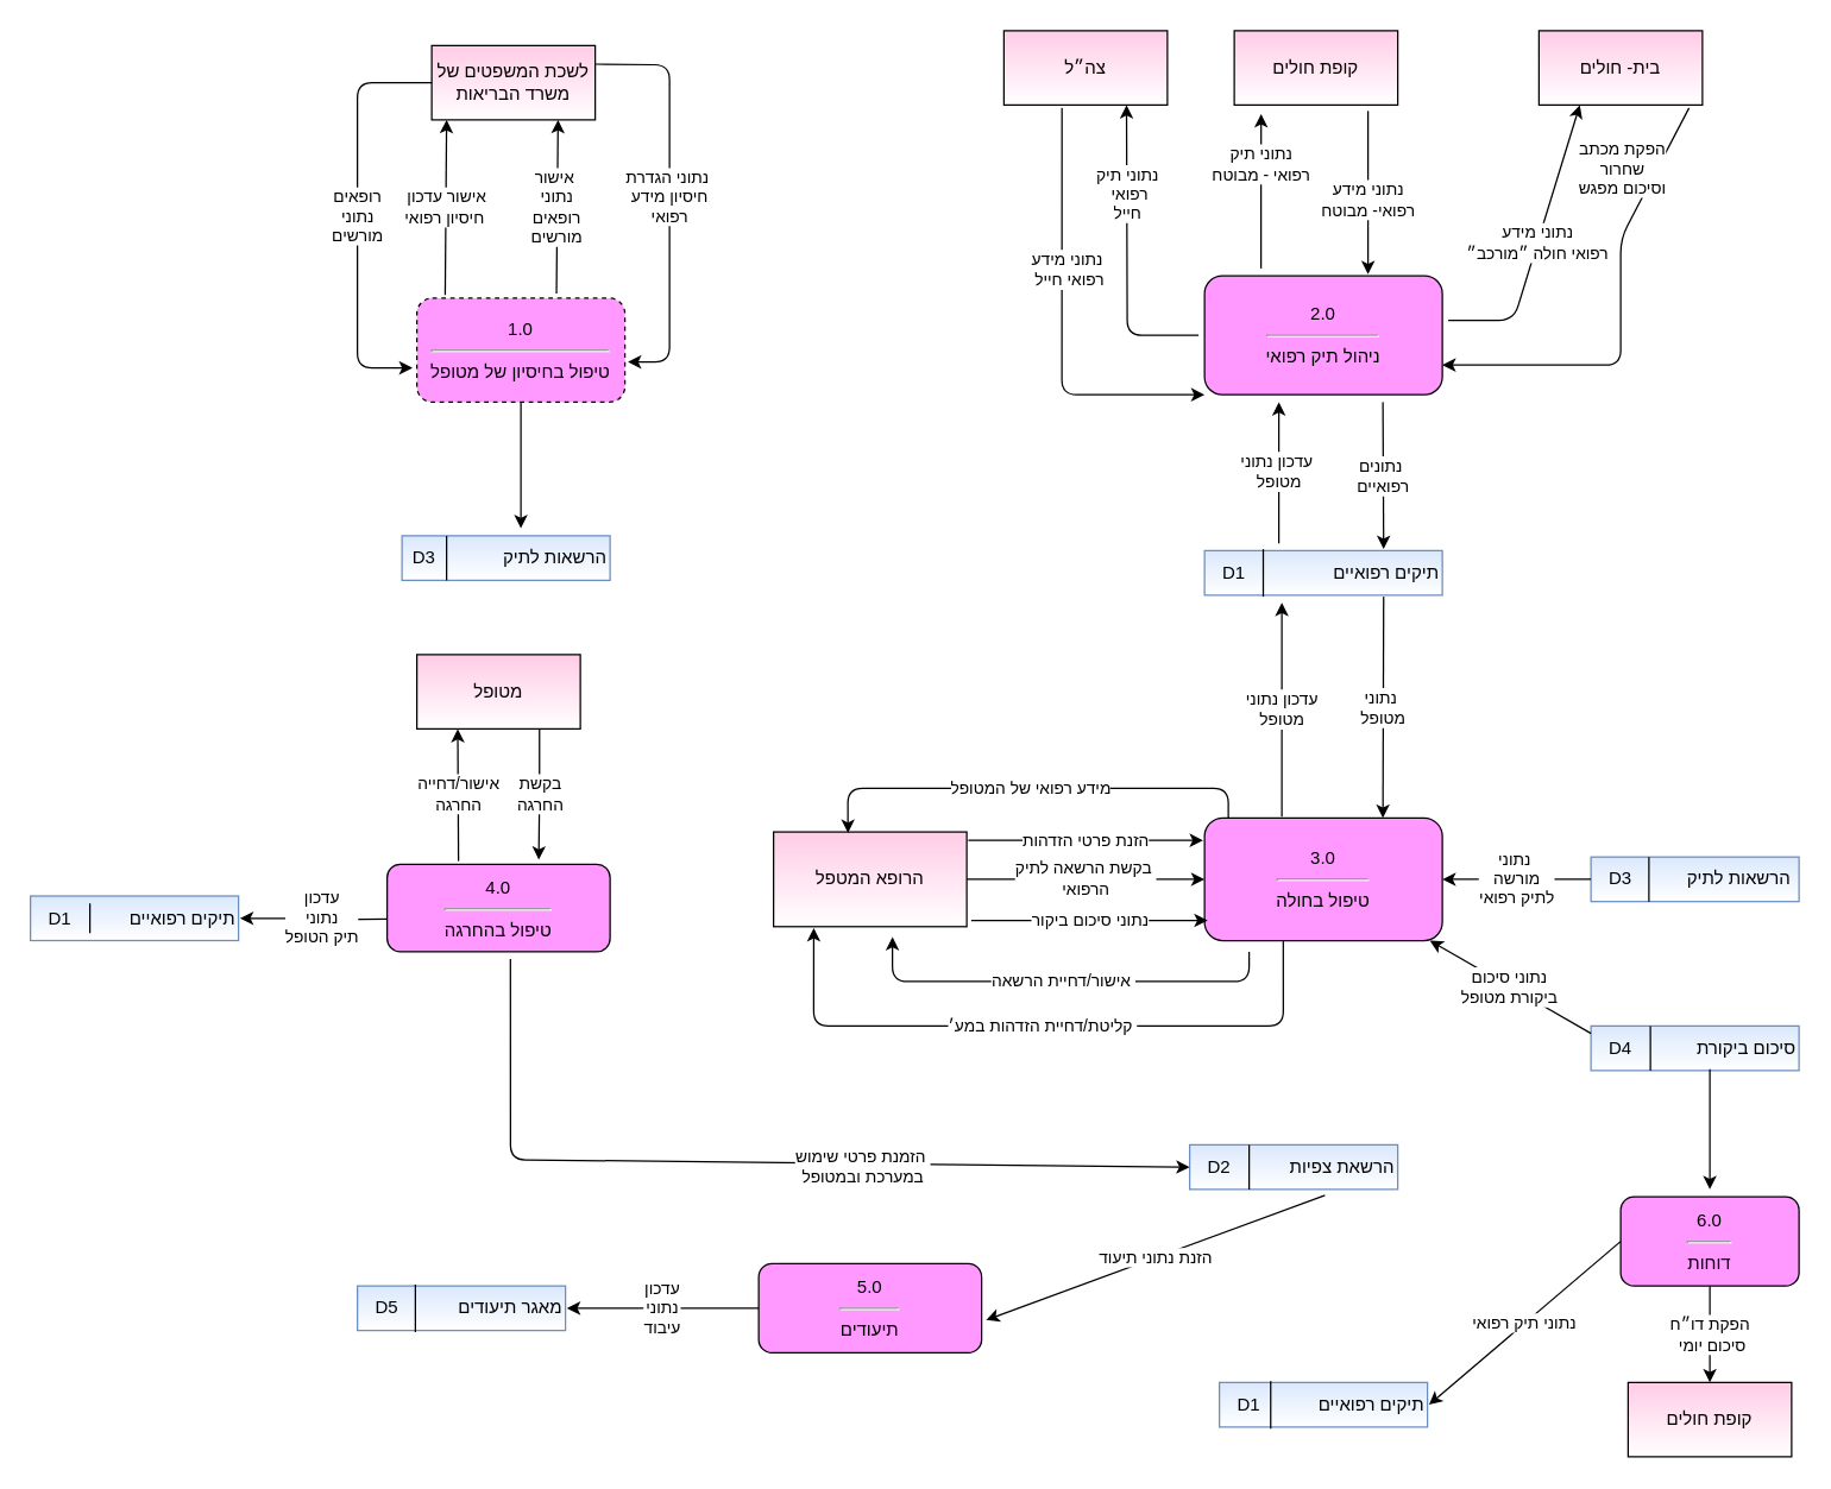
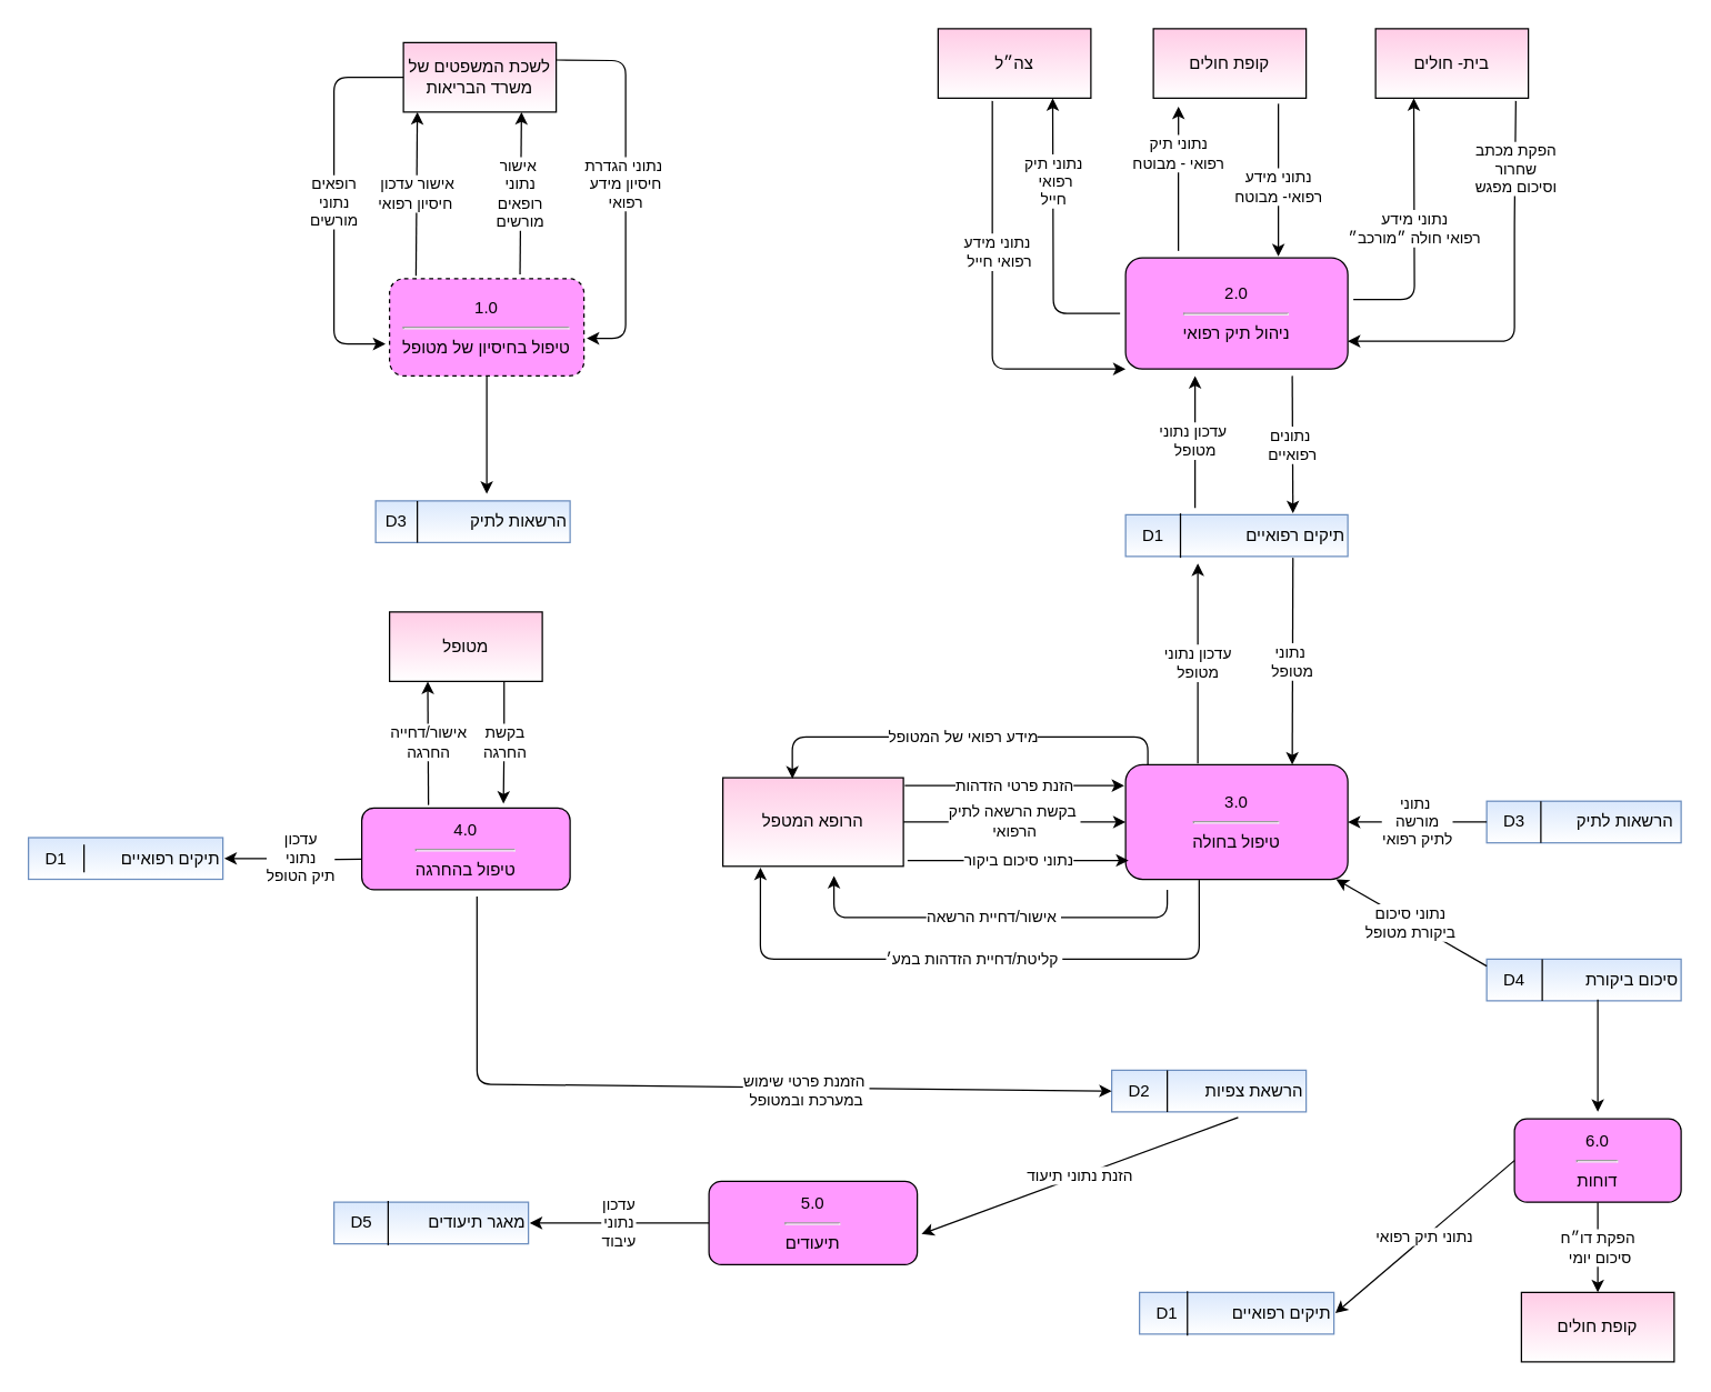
- <mxCell id="16" value="בית- חולים" style="rounded=0;whiteSpace=wrap;html=1;gradientColor=#ffffff;fillColor=#FFCCE6;" vertex="1" parent="1"><mxGeometry x="1035" y="20" width="110" height="50" as="geometry" /></mxCell>
+ <mxCell id="16" value="בית- חולים" style="rounded=0;whiteSpace=wrap;html=1;gradientColor=#ffffff;fillColor=#FFCCE6;" vertex="1" parent="1"><mxGeometry x="990" y="20" width="110" height="50" as="geometry" /></mxCell>
